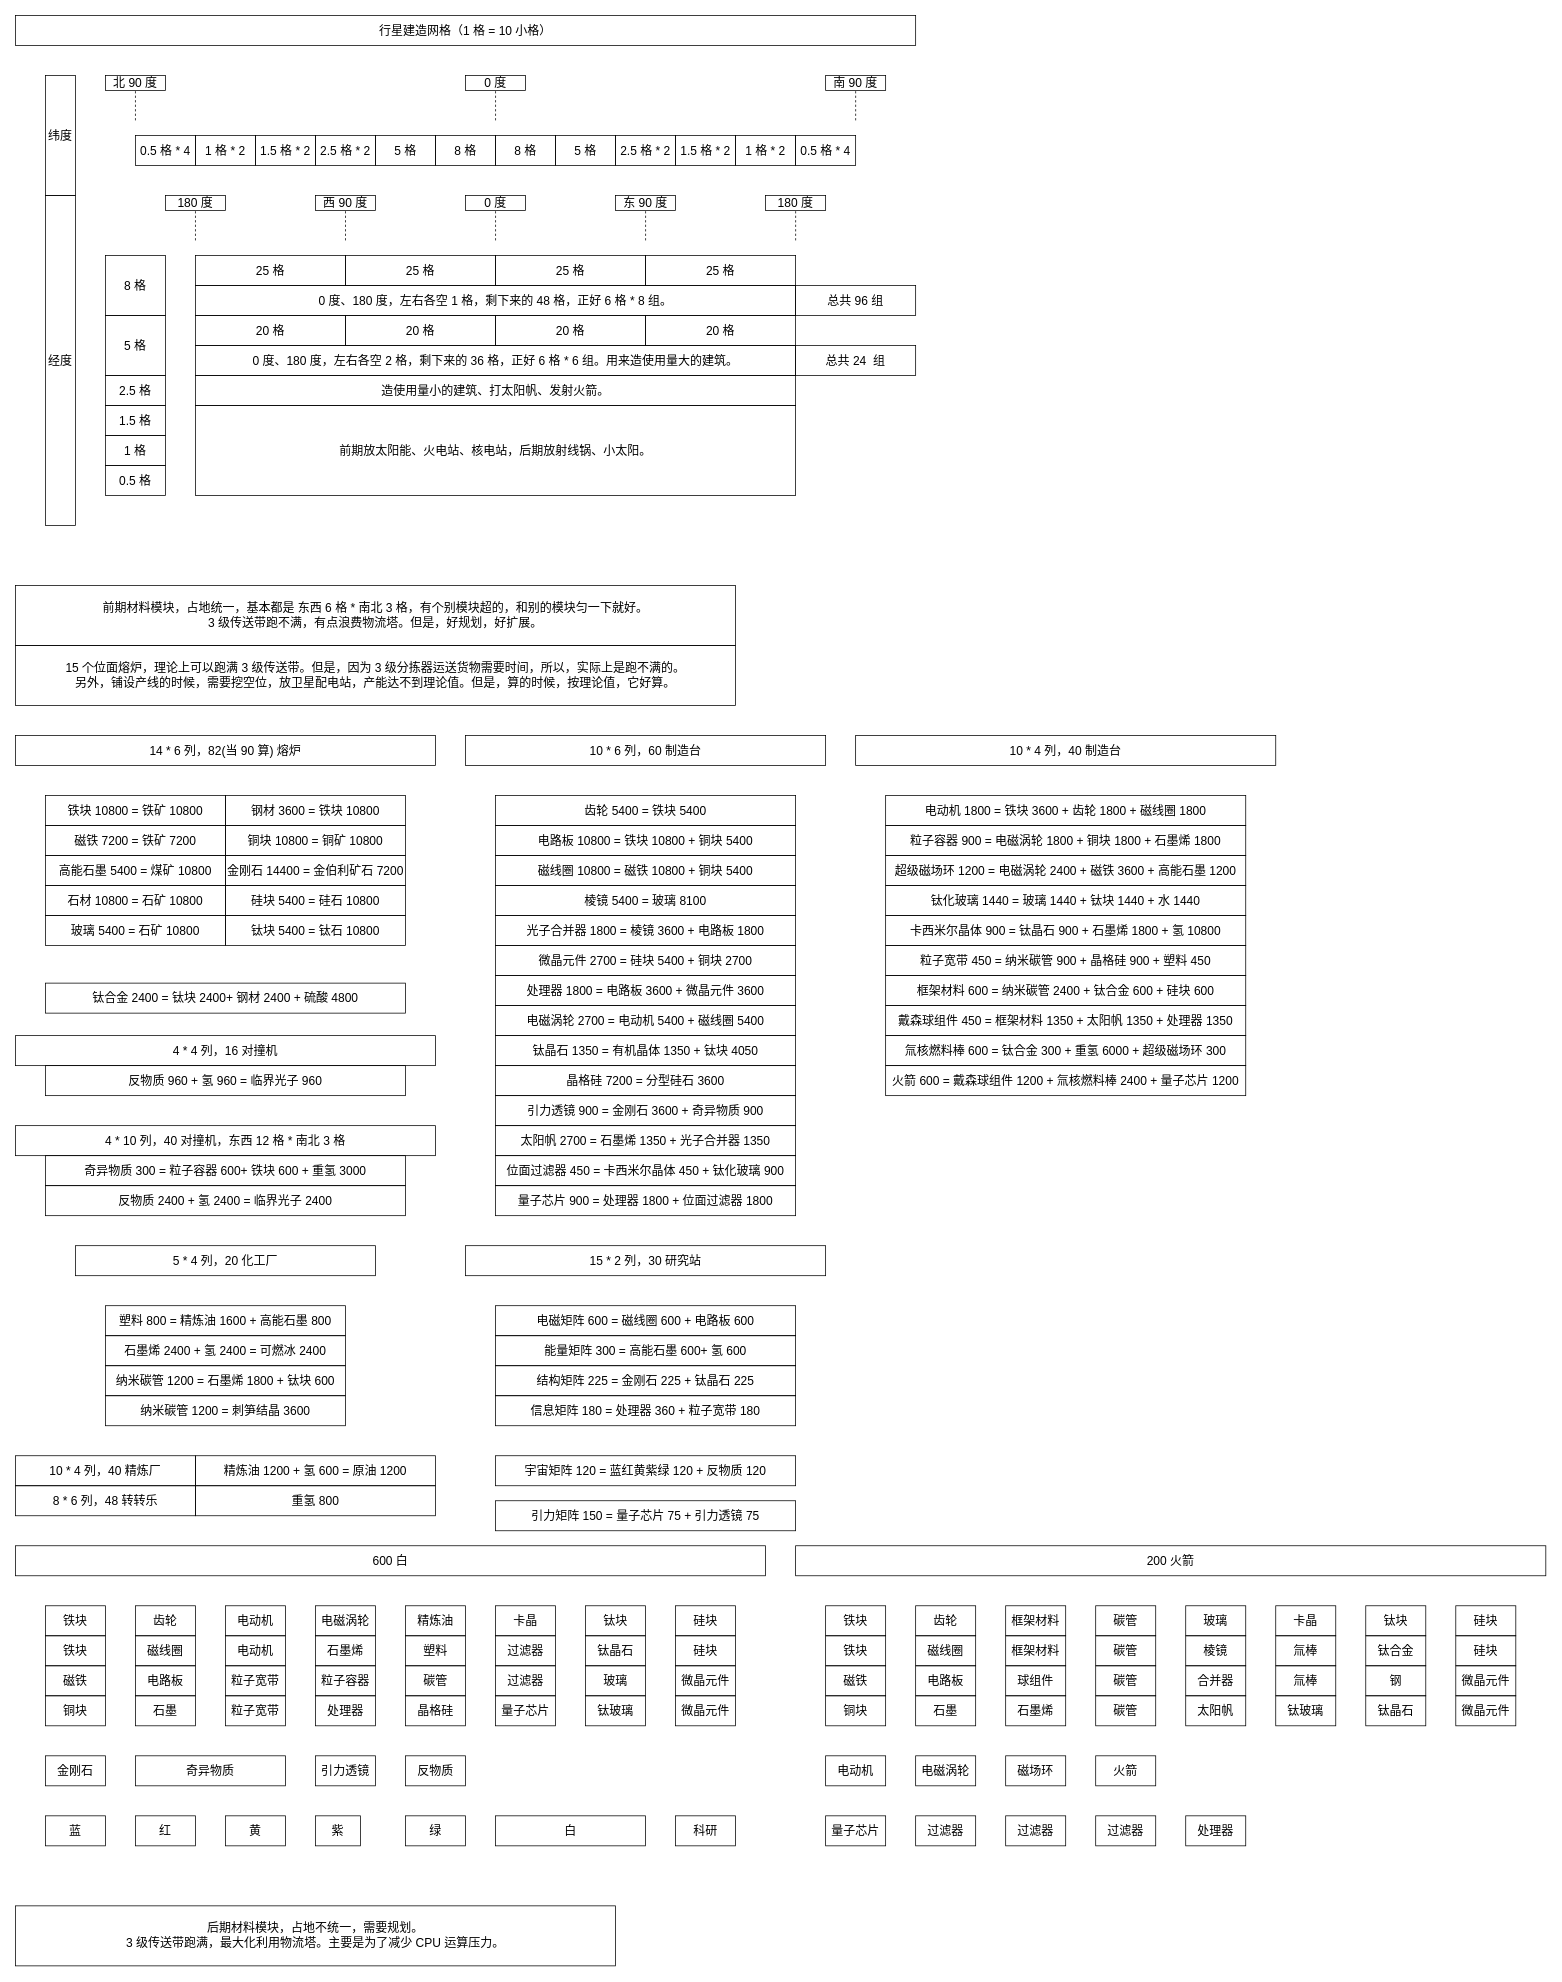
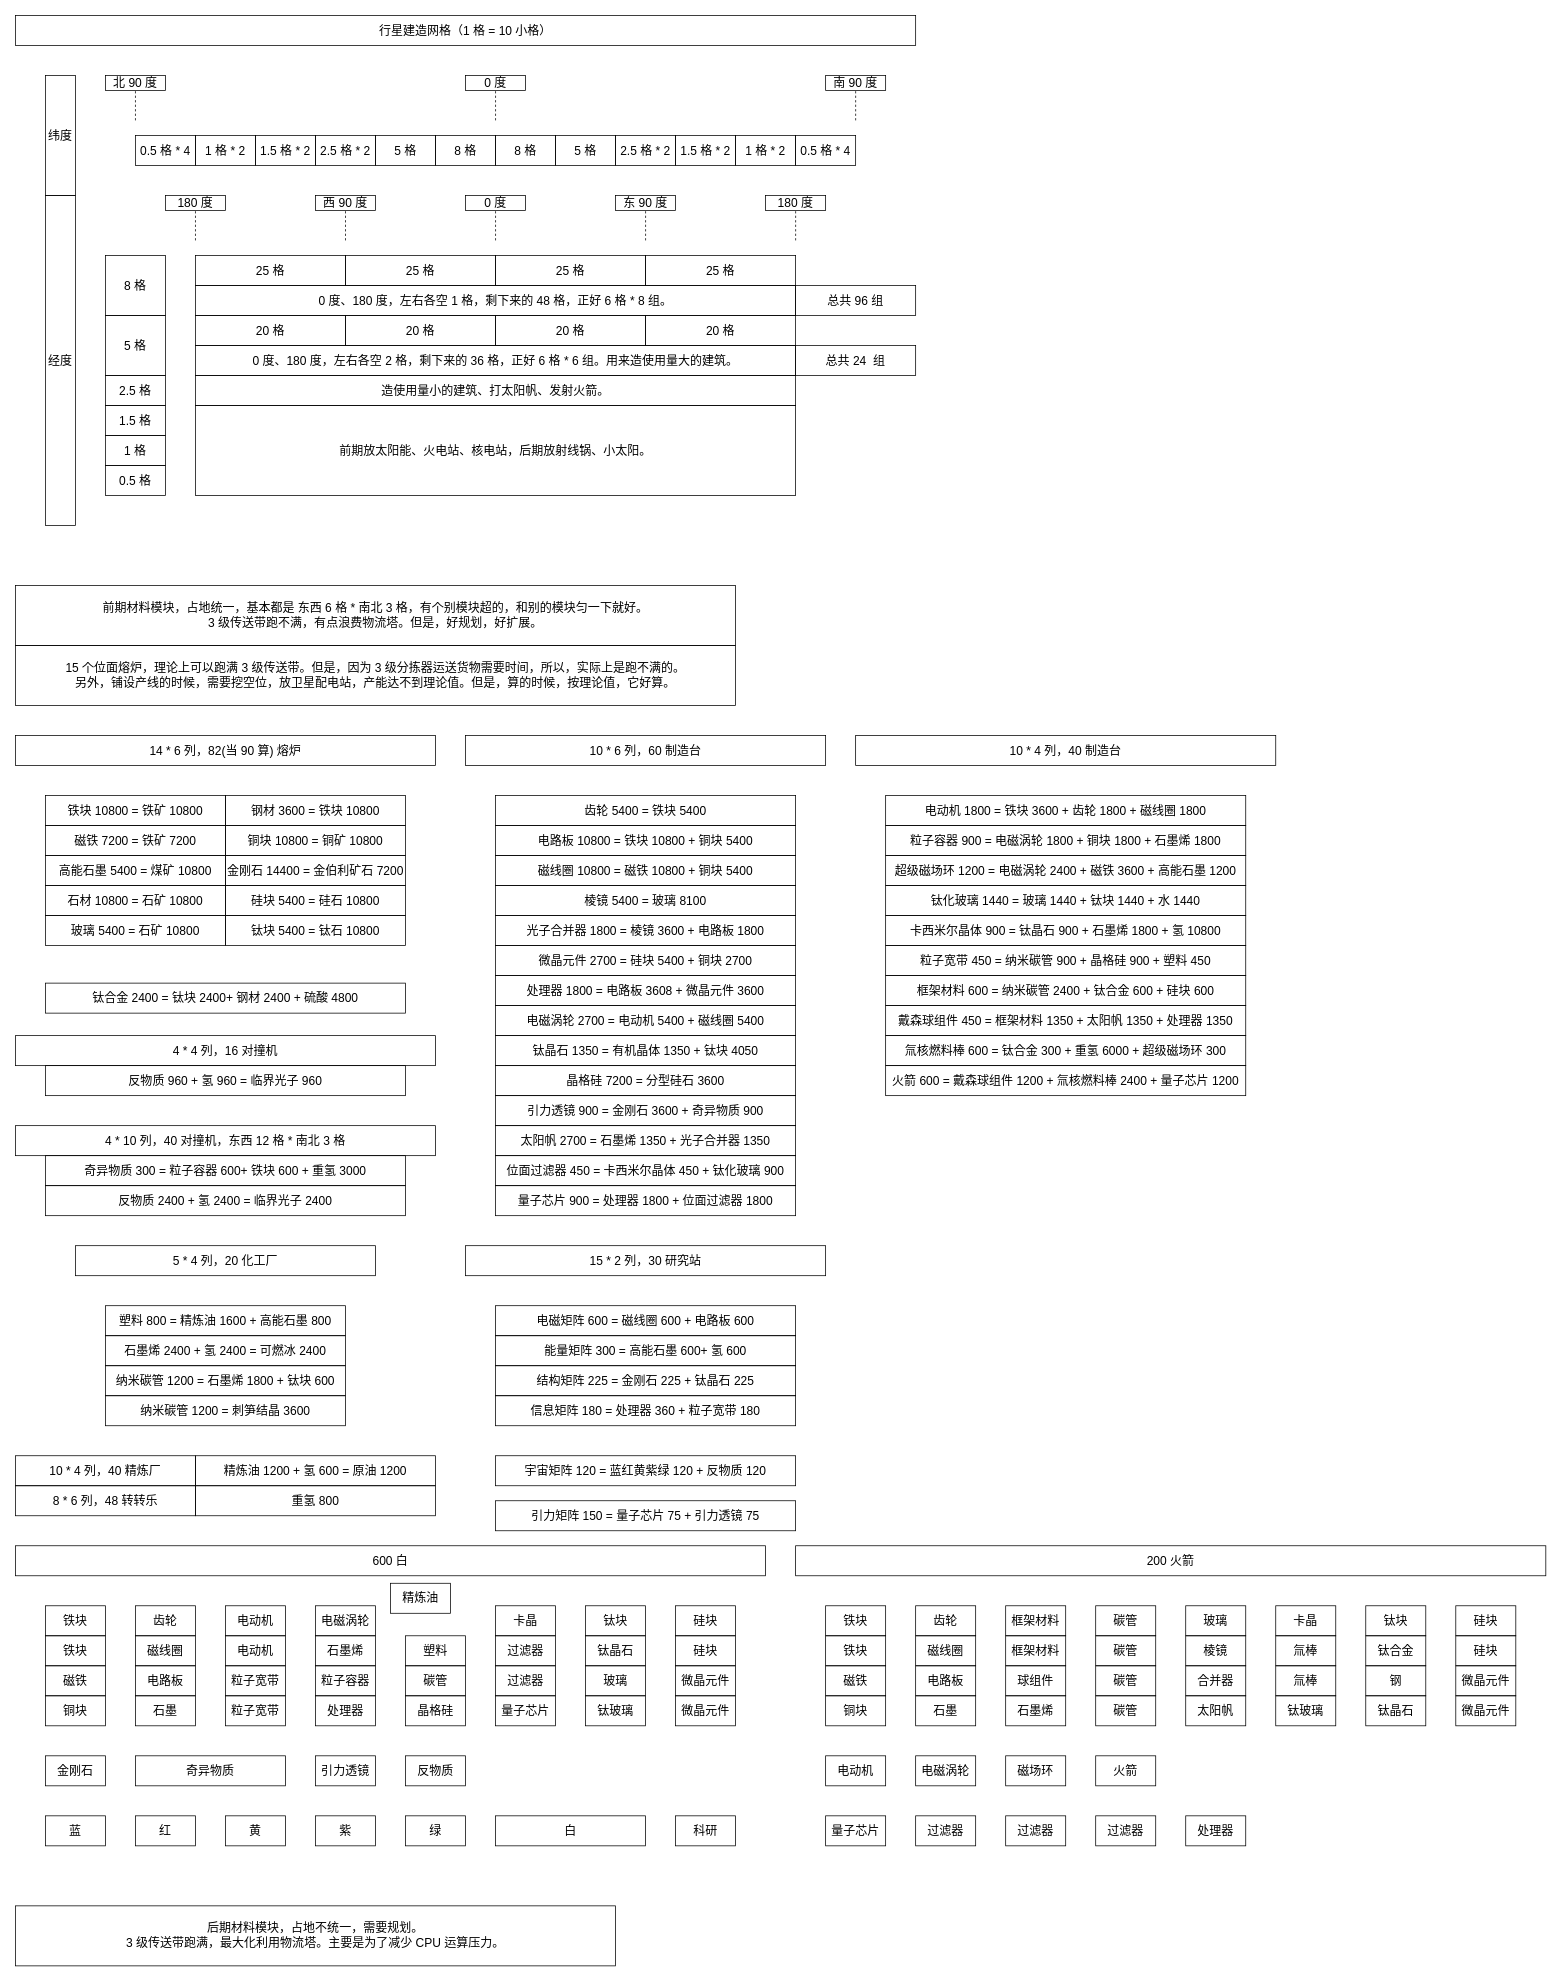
- <mxCell id="66" value="处理器 1800 = 电路板 3600 + 微晶元件 3600" style="rounded=0;whiteSpace=wrap;html=1;fontSize=16;fillColor=none;" parent="1" vertex="1"><mxGeometry x="660" y="1300" width="400" height="40" as="geometry" /></mxCell>
+ <mxCell id="66" value="处理器 1800 = 电路板 3608 + 微晶元件 3600" style="rounded=0;whiteSpace=wrap;html=1;fontSize=16;fillColor=none;" parent="1" vertex="1"><mxGeometry x="660" y="1300" width="400" height="40" as="geometry" /></mxCell>
- <mxCell id="134" value="精炼油" style="rounded=0;whiteSpace=wrap;html=1;fillColor=none;fontSize=16;" vertex="1" parent="1"><mxGeometry x="540" y="2140" width="80" height="40" as="geometry" /></mxCell>
+ <mxCell id="134" value="精炼油" style="rounded=0;whiteSpace=wrap;html=1;fillColor=none;fontSize=16;" vertex="1" parent="1"><mxGeometry x="520" y="2110" width="80" height="40" as="geometry" /></mxCell>
- <mxCell id="120" value="紫" style="rounded=0;whiteSpace=wrap;html=1;fillColor=none;fontSize=16;" vertex="1" parent="1"><mxGeometry x="420" y="2420" width="60" height="40" as="geometry" /></mxCell>
+ <mxCell id="120" value="紫" style="rounded=0;whiteSpace=wrap;html=1;fillColor=none;fontSize=16;" vertex="1" parent="1"><mxGeometry x="420" y="2420" width="80" height="40" as="geometry" /></mxCell>
